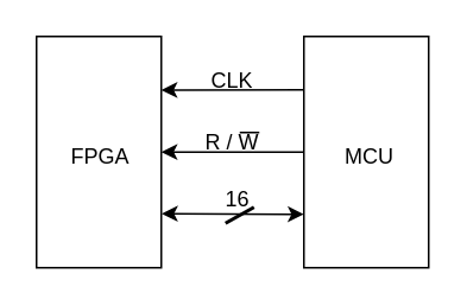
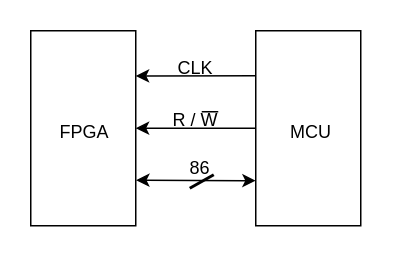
- <mxCell id="11" value="16" style="text;html=1;align=center;verticalAlign=middle;whiteSpace=wrap;rounded=0;" vertex="1" parent="1"><mxGeometry x="103" y="97" width="60" height="30" as="geometry" /></mxCell>
+ <mxCell id="11" value="86" style="text;html=1;align=center;verticalAlign=middle;whiteSpace=wrap;rounded=0;" vertex="1" parent="1"><mxGeometry x="103" y="97" width="60" height="30" as="geometry" /></mxCell>
